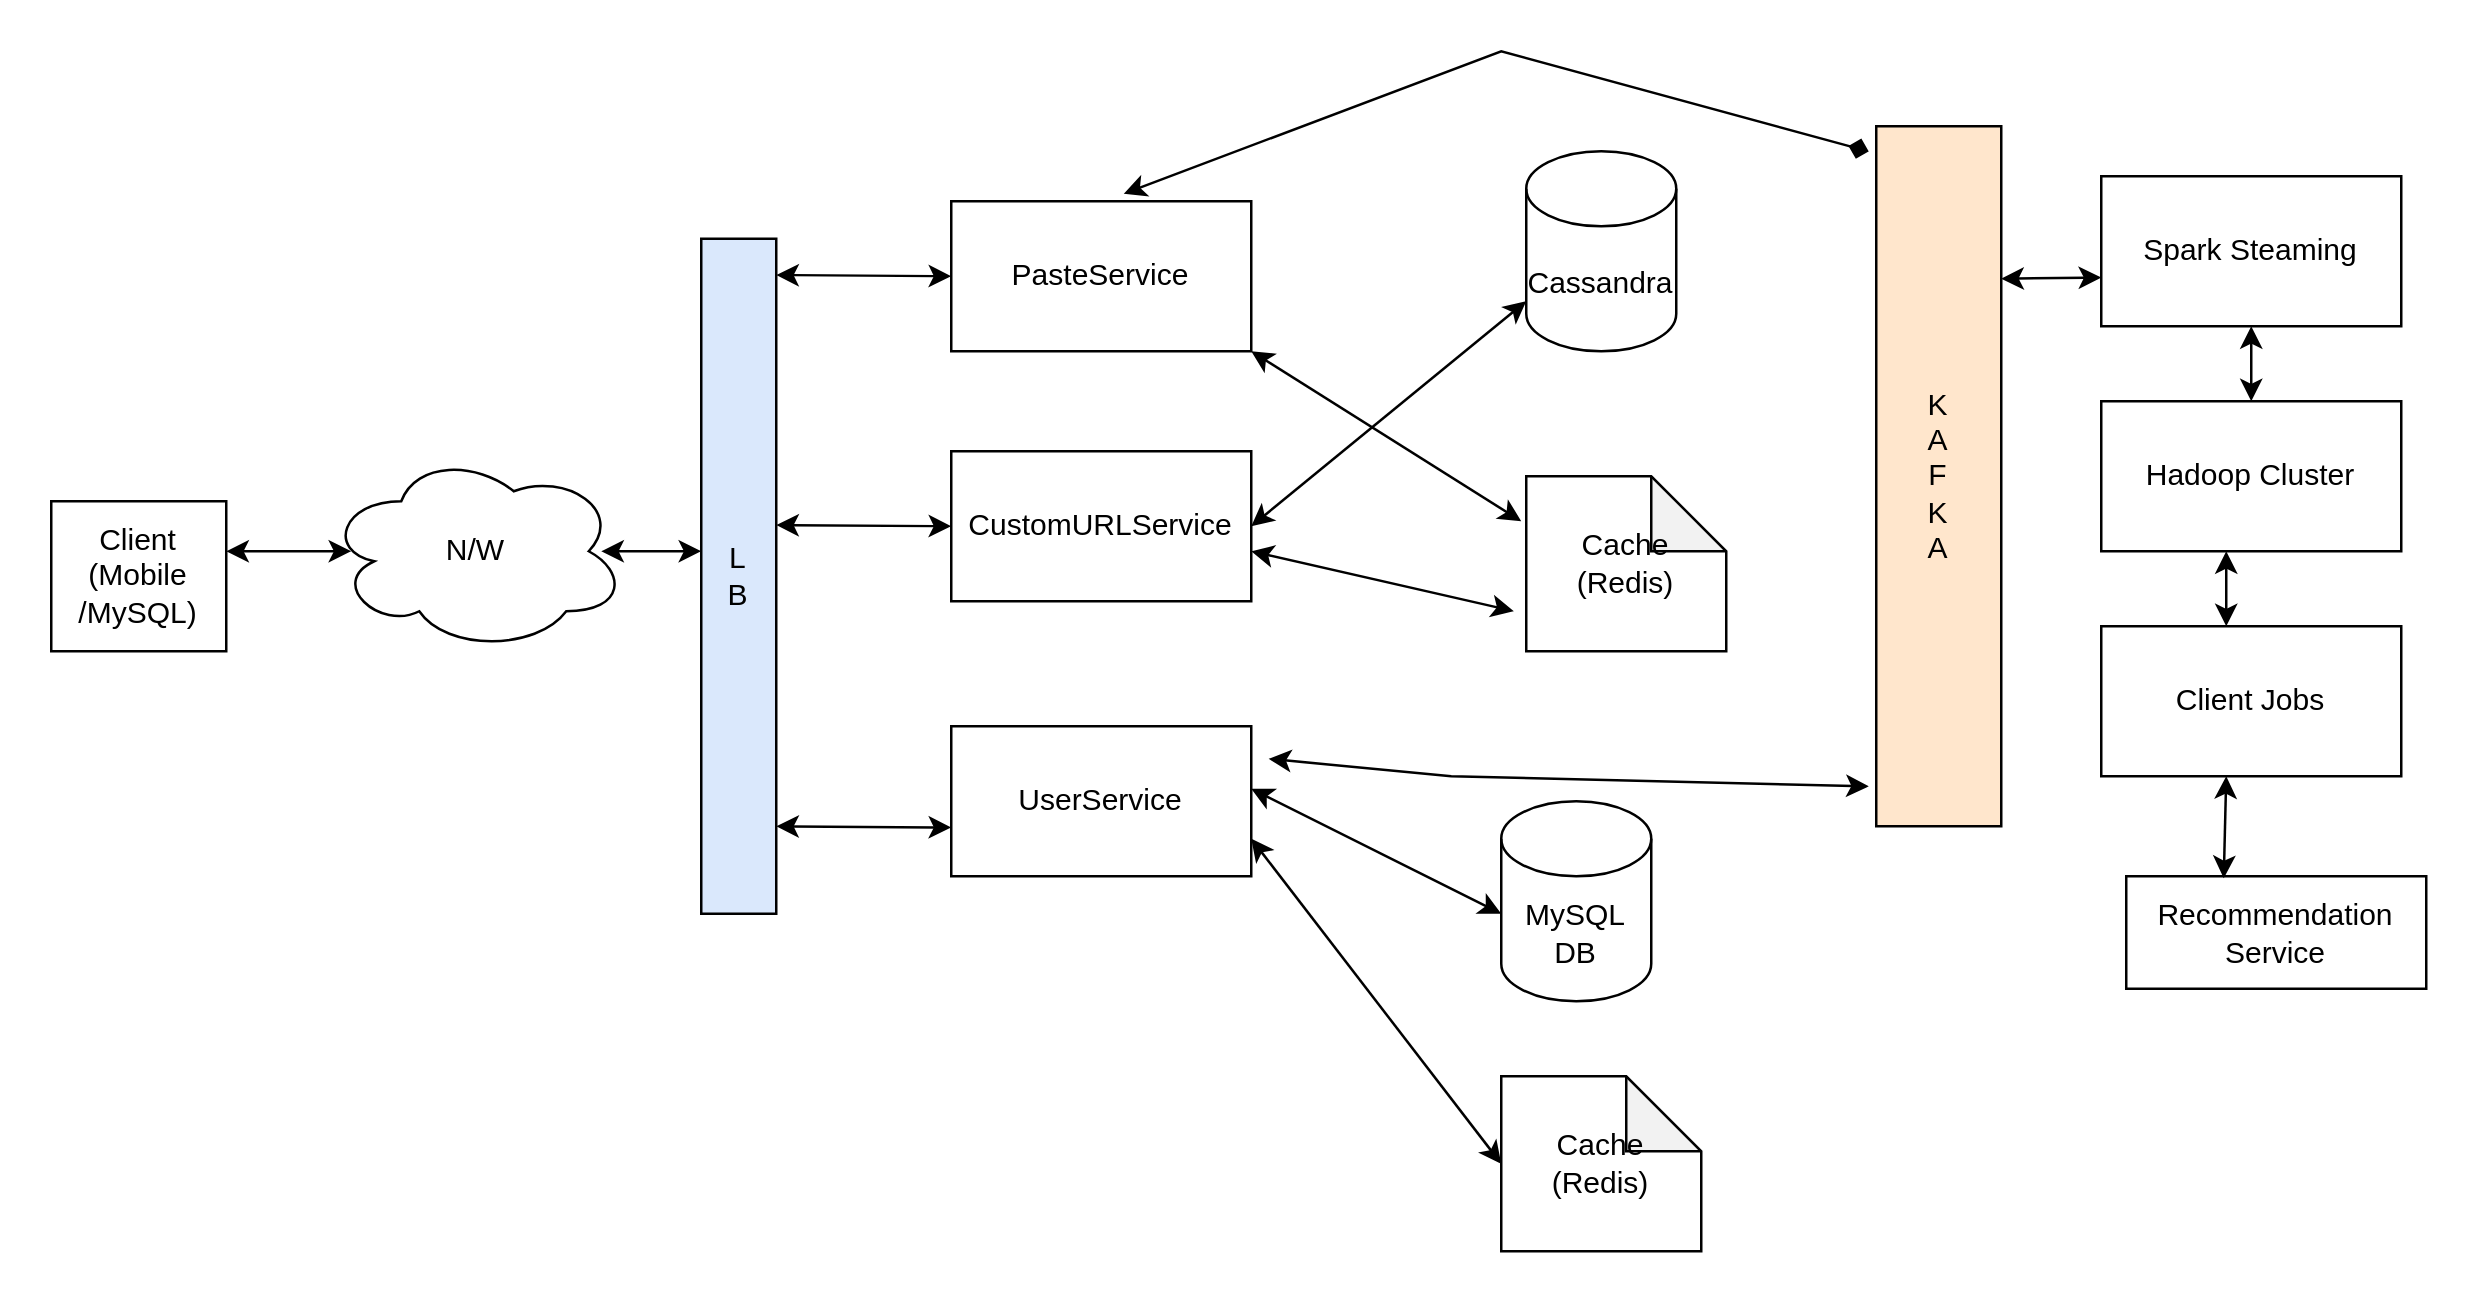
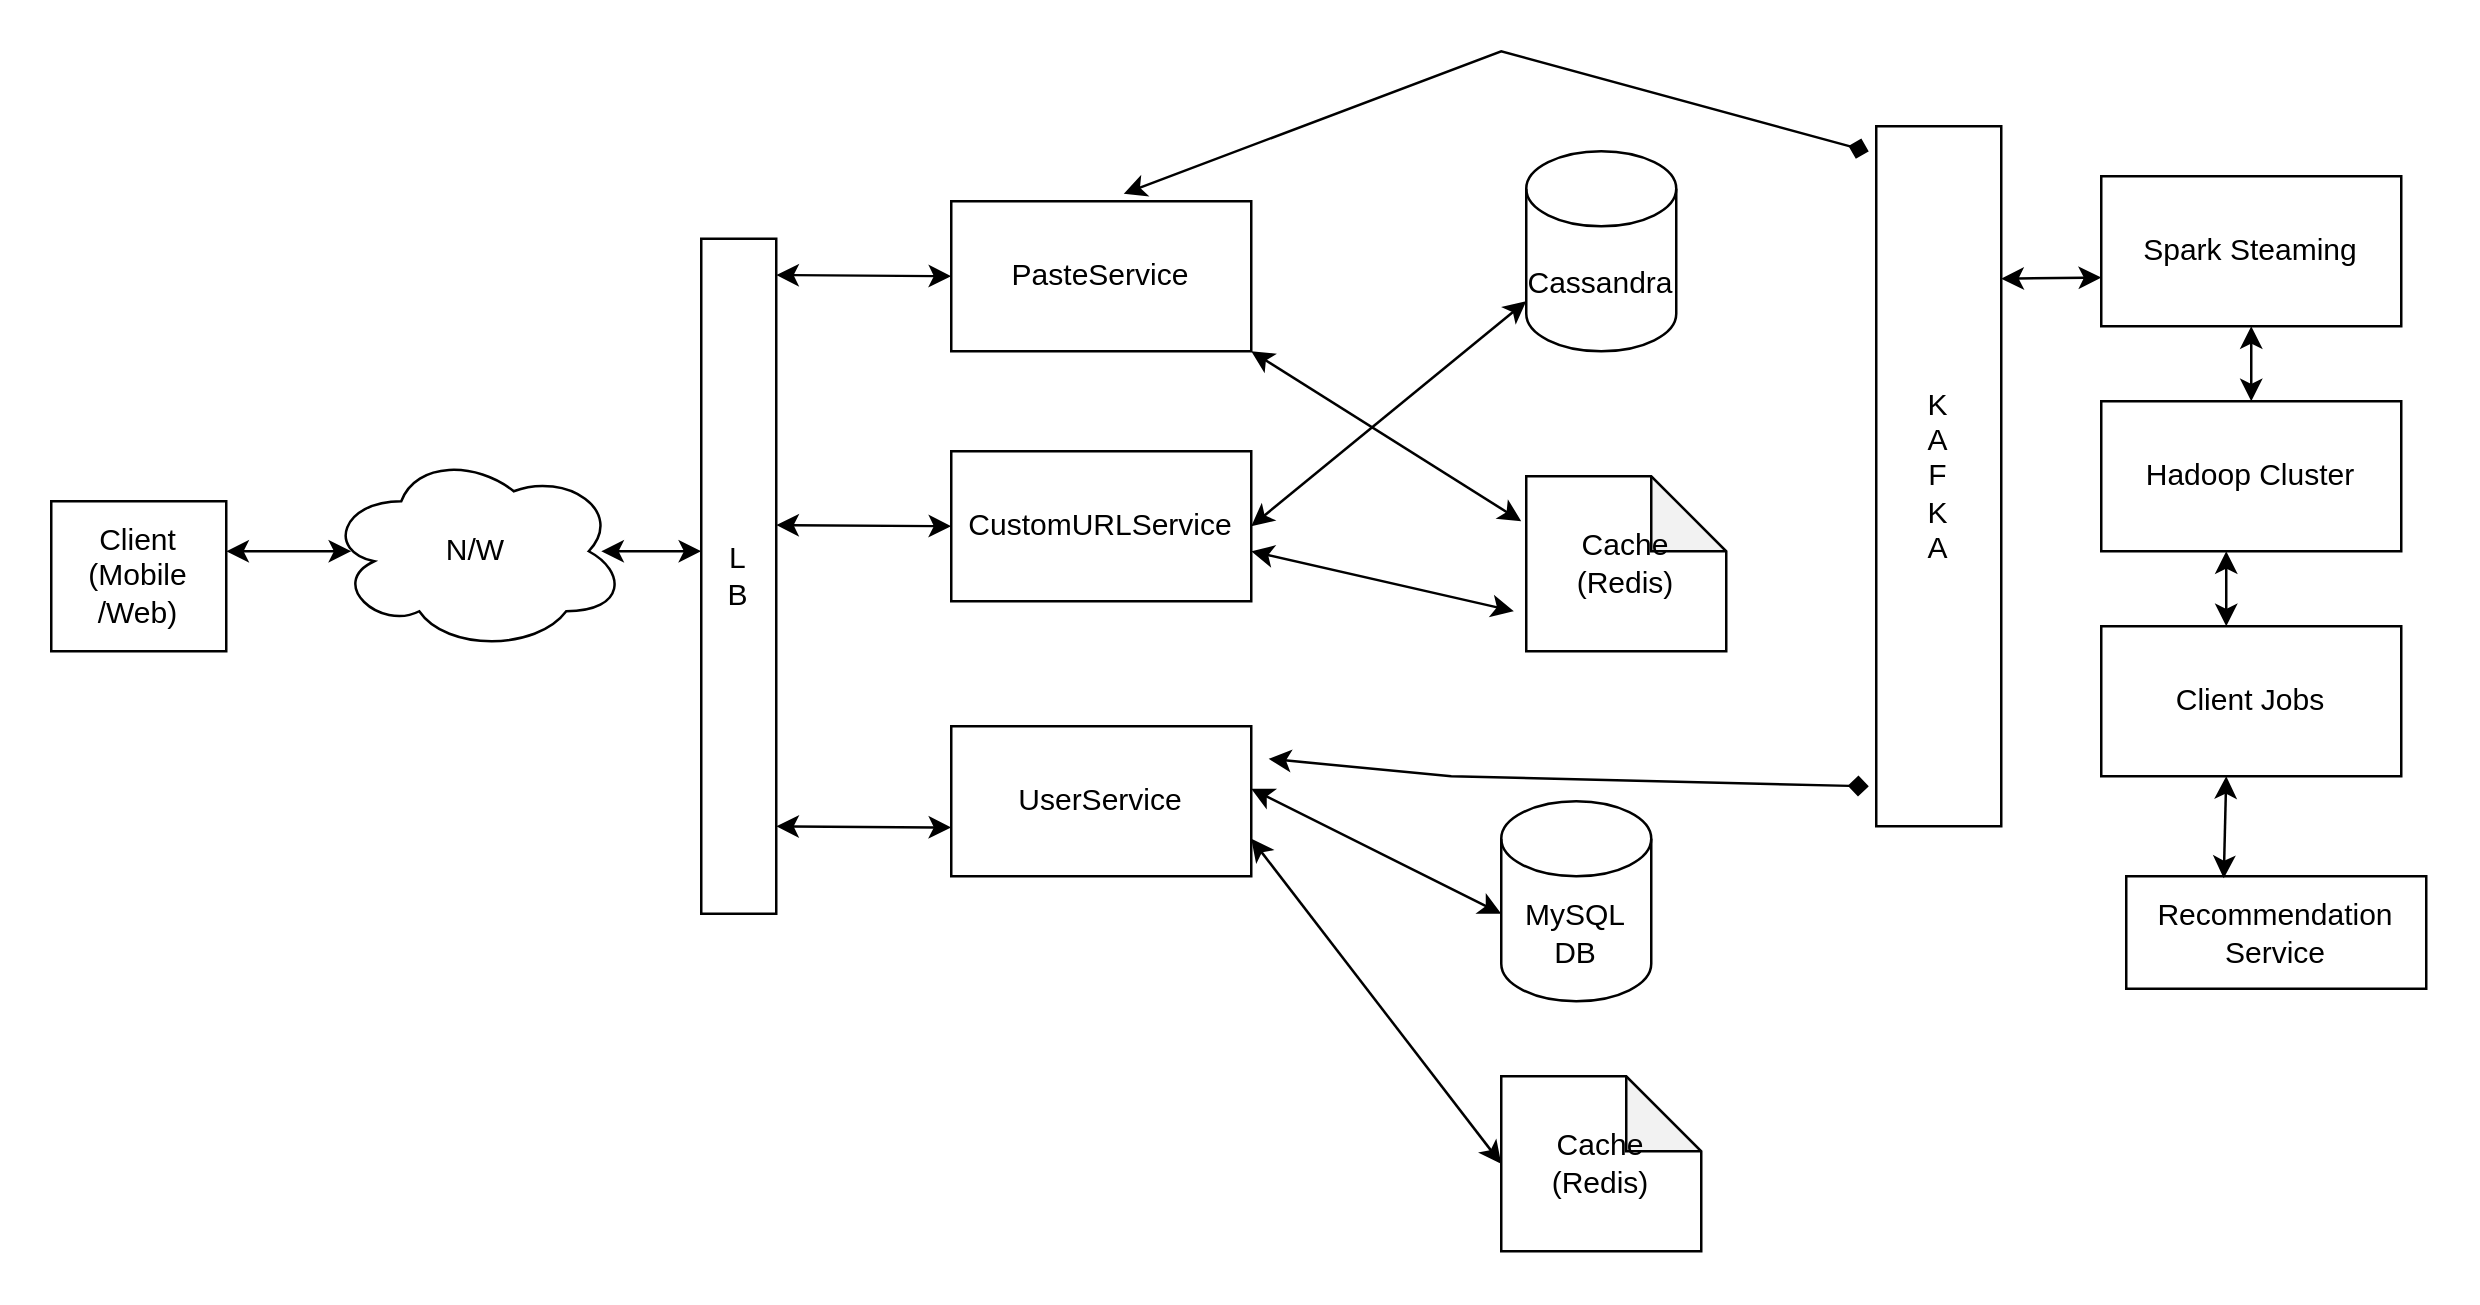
- <mxCell id="22" value="K&lt;br&gt;A&lt;br&gt;F&lt;br&gt;K&lt;br&gt;A" style="rounded=0;whiteSpace=wrap;html=1;fillColor=#ffe6cc;" vertex="1" parent="1"><mxGeometry x="750" y="50" width="50" height="280" as="geometry" /></mxCell>
+ <mxCell id="22" value="K&lt;br&gt;A&lt;br&gt;F&lt;br&gt;K&lt;br&gt;A" style="rounded=0;whiteSpace=wrap;html=1;" vertex="1" parent="1"><mxGeometry x="750" y="50" width="50" height="280" as="geometry" /></mxCell>
- <mxCell id="2" value="Client (Mobile /MySQL)" style="rounded=0;whiteSpace=wrap;html=1;" vertex="1" parent="1"><mxGeometry x="20" y="200" width="70" height="60" as="geometry" /></mxCell>
+ <mxCell id="2" value="Client (Mobile /Web)" style="rounded=0;whiteSpace=wrap;html=1;" vertex="1" parent="1"><mxGeometry x="20" y="200" width="70" height="60" as="geometry" /></mxCell>
- <mxCell id="4" value="L&lt;br&gt;B" style="rounded=0;whiteSpace=wrap;html=1;fillColor=#dae8fc;" vertex="1" parent="1"><mxGeometry x="280" y="95" width="30" height="270" as="geometry" /></mxCell>
+ <mxCell id="4" value="L&lt;br&gt;B" style="rounded=0;whiteSpace=wrap;html=1;" vertex="1" parent="1"><mxGeometry x="280" y="95" width="30" height="270" as="geometry" /></mxCell>
- <mxCell id="24" value="" style="endArrow=classic;startArrow=classic;html=1;rounded=0;exitX=1.058;exitY=0.217;exitDx=0;exitDy=0;entryX=-0.06;entryY=0.943;entryDx=0;entryDy=0;entryPerimeter=0;exitPerimeter=0;" edge="1" parent="1" source="7" target="22"><mxGeometry width="50" height="50" relative="1" as="geometry"><mxPoint x="510" y="250" as="sourcePoint" /><mxPoint x="758" y="285.96" as="targetPoint" /><Array as="points"><mxPoint x="580" y="310" /></Array></mxGeometry></mxCell>
+ <mxCell id="24" value="" style="endArrow=diamond;startArrow=classic;html=1;rounded=0;exitX=1.058;exitY=0.217;exitDx=0;exitDy=0;entryX=-0.06;entryY=0.943;entryDx=0;entryDy=0;entryPerimeter=0;exitPerimeter=0;" edge="1" parent="1" source="7" target="22"><mxGeometry width="50" height="50" relative="1" as="geometry"><mxPoint x="510" y="250" as="sourcePoint" /><mxPoint x="758" y="285.96" as="targetPoint" /><Array as="points"><mxPoint x="580" y="310" /></Array></mxGeometry></mxCell>
